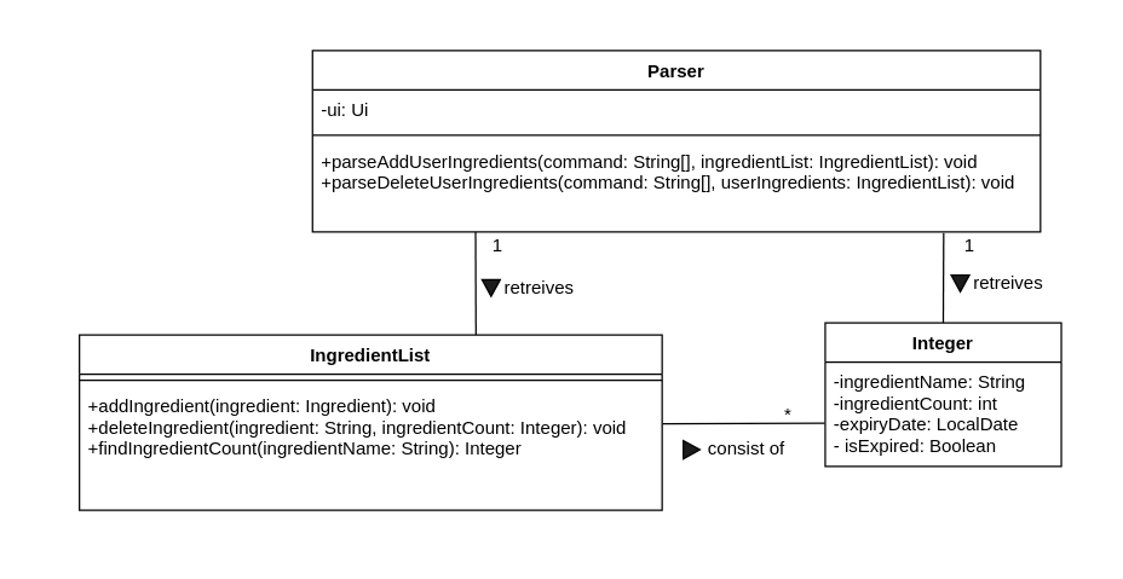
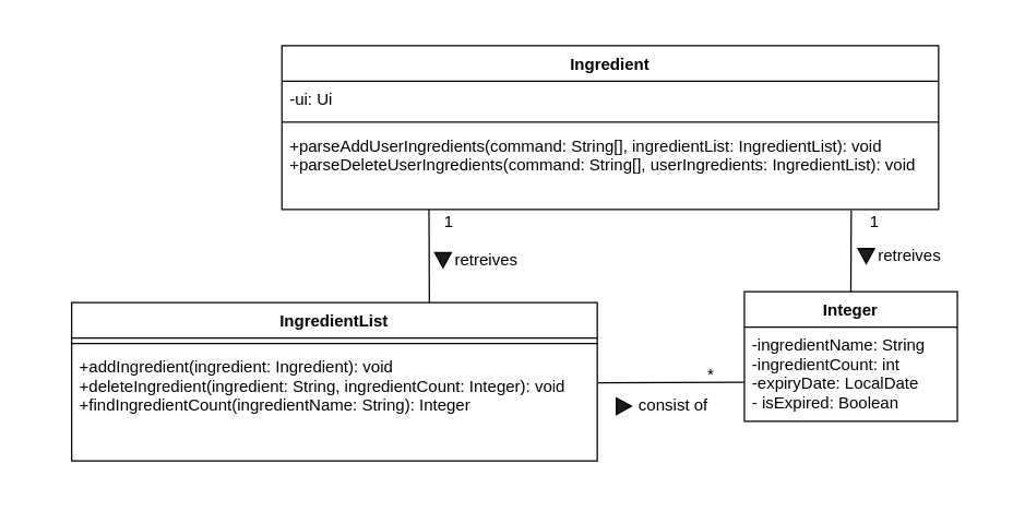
- <mxCell id="3" value="Parser" style="swimlane;fontStyle=1;align=center;verticalAlign=top;childLayout=stackLayout;horizontal=1;startSize=26;horizontalStack=0;resizeParent=1;resizeParentMax=0;resizeLast=0;collapsible=1;marginBottom=0;" parent="1" vertex="1"><mxGeometry x="206" y="33" width="481" height="120" as="geometry" /></mxCell>
+ <mxCell id="3" value="Ingredient" style="swimlane;fontStyle=1;align=center;verticalAlign=top;childLayout=stackLayout;horizontal=1;startSize=26;horizontalStack=0;resizeParent=1;resizeParentMax=0;resizeLast=0;collapsible=1;marginBottom=0;" parent="1" vertex="1"><mxGeometry x="206" y="33" width="481" height="120" as="geometry" /></mxCell>
